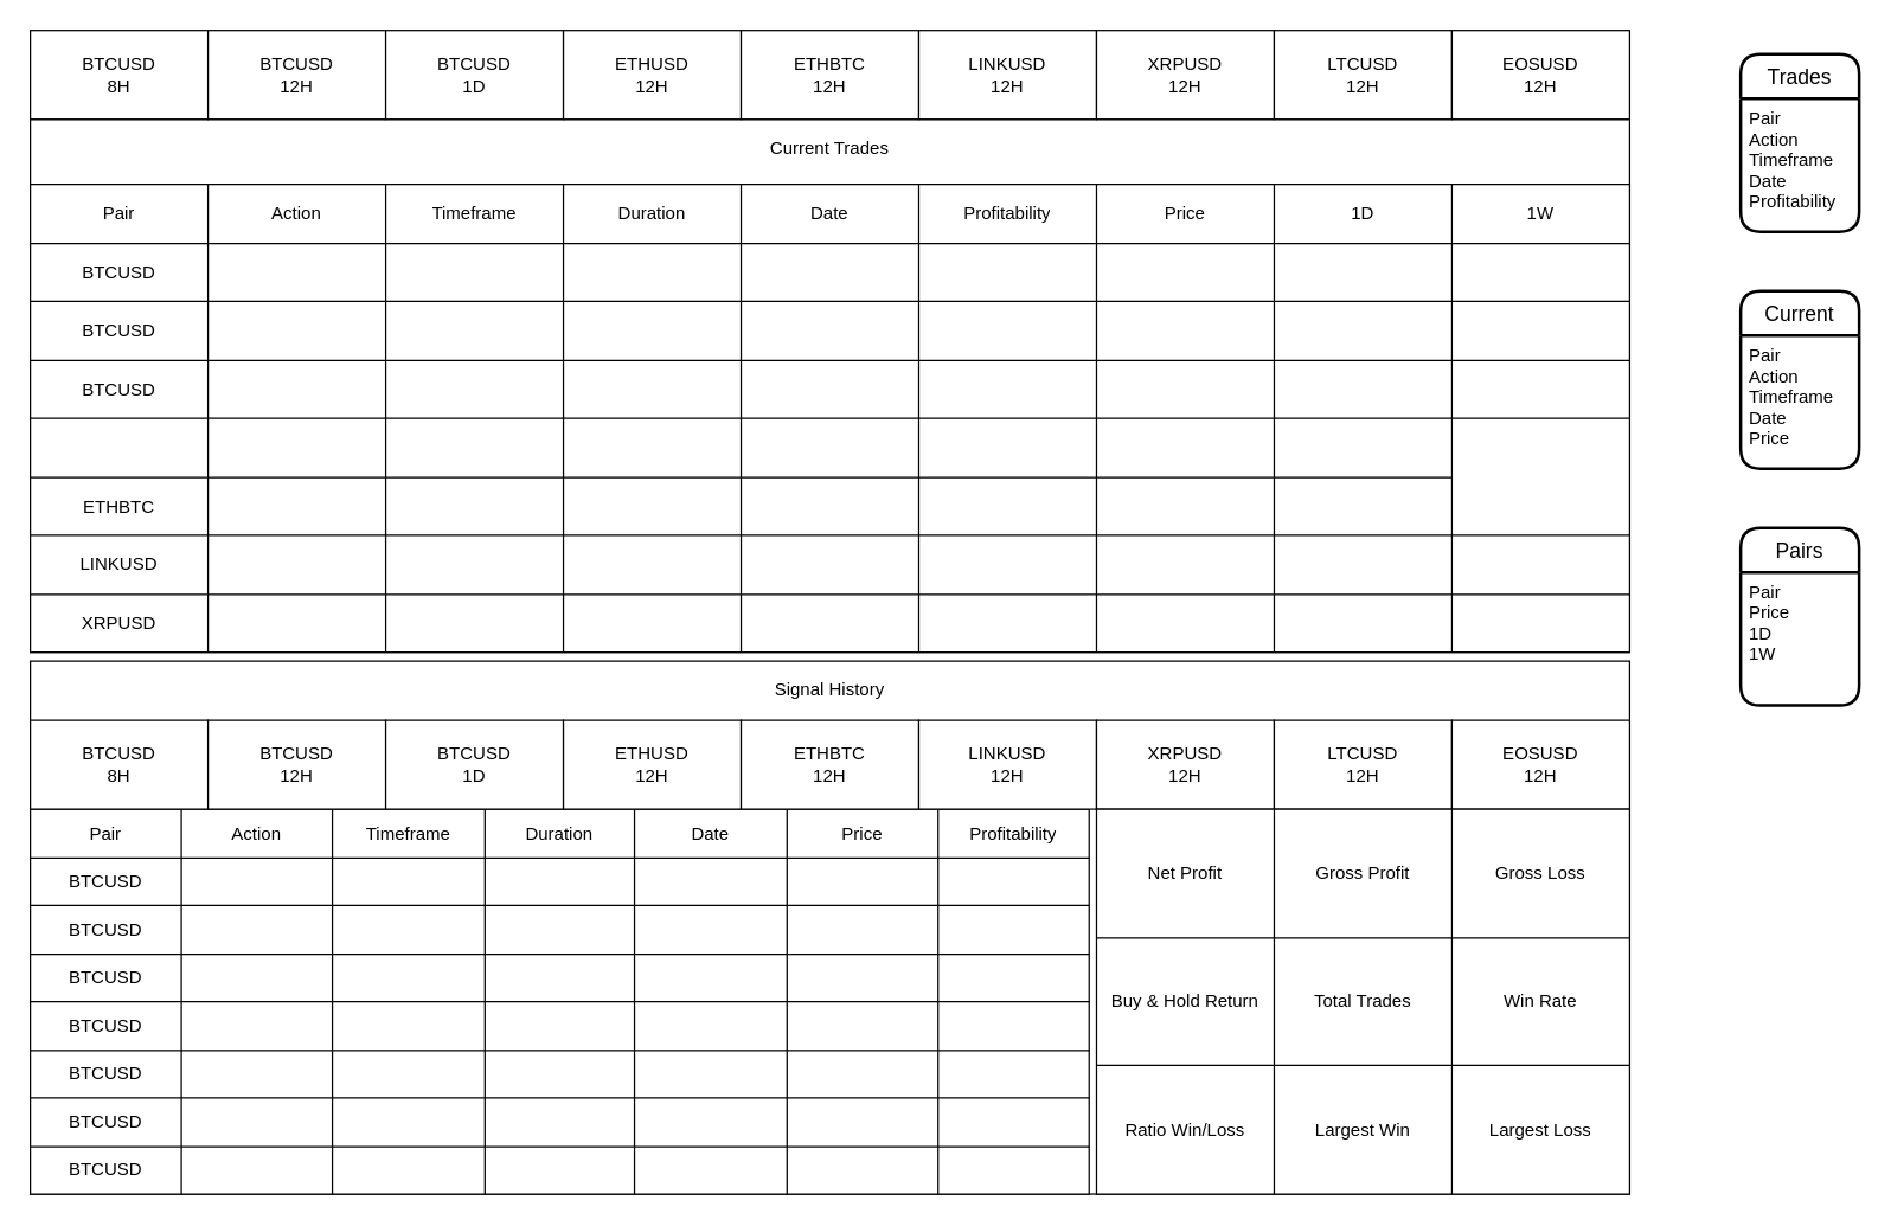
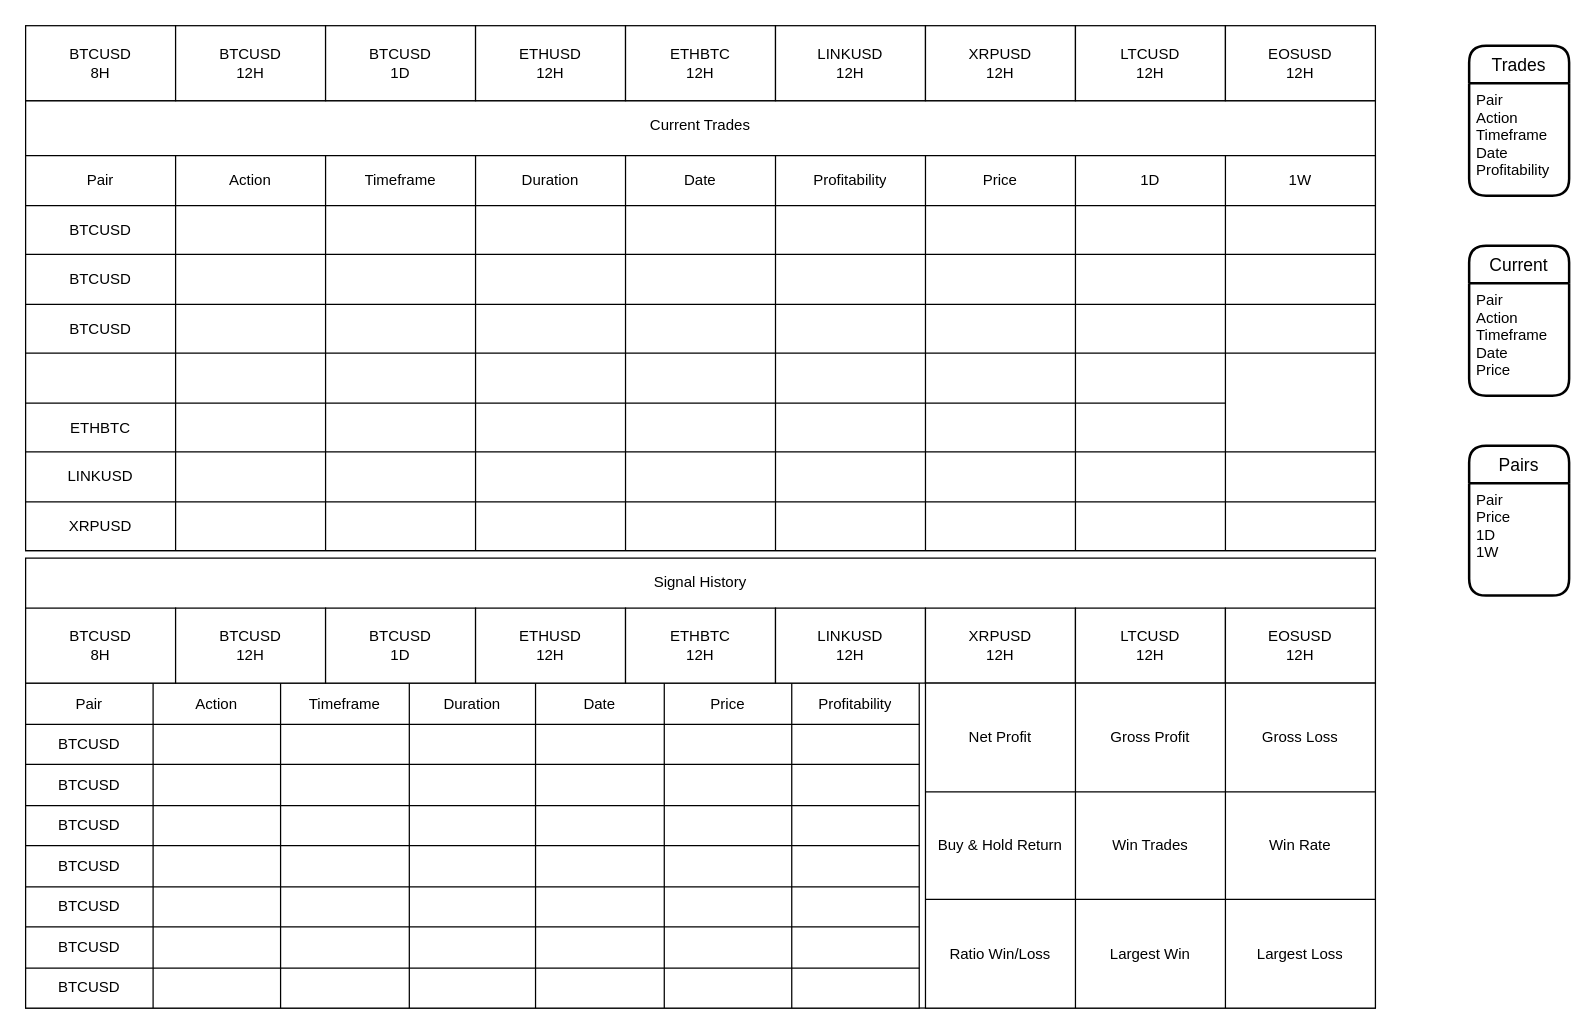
- <mxCell id="176" value="Total Trades" style="shape=partialRectangle;html=1;whiteSpace=wrap;connectable=0;fillColor=none;top=0;left=0;bottom=0;right=0;overflow=hidden;" vertex="1" parent="174"><mxGeometry x="120" width="120" height="86" as="geometry" /></mxCell>
+ <mxCell id="176" value="Win Trades" style="shape=partialRectangle;html=1;whiteSpace=wrap;connectable=0;fillColor=none;top=0;left=0;bottom=0;right=0;overflow=hidden;" vertex="1" parent="174"><mxGeometry x="120" width="120" height="86" as="geometry" /></mxCell>
